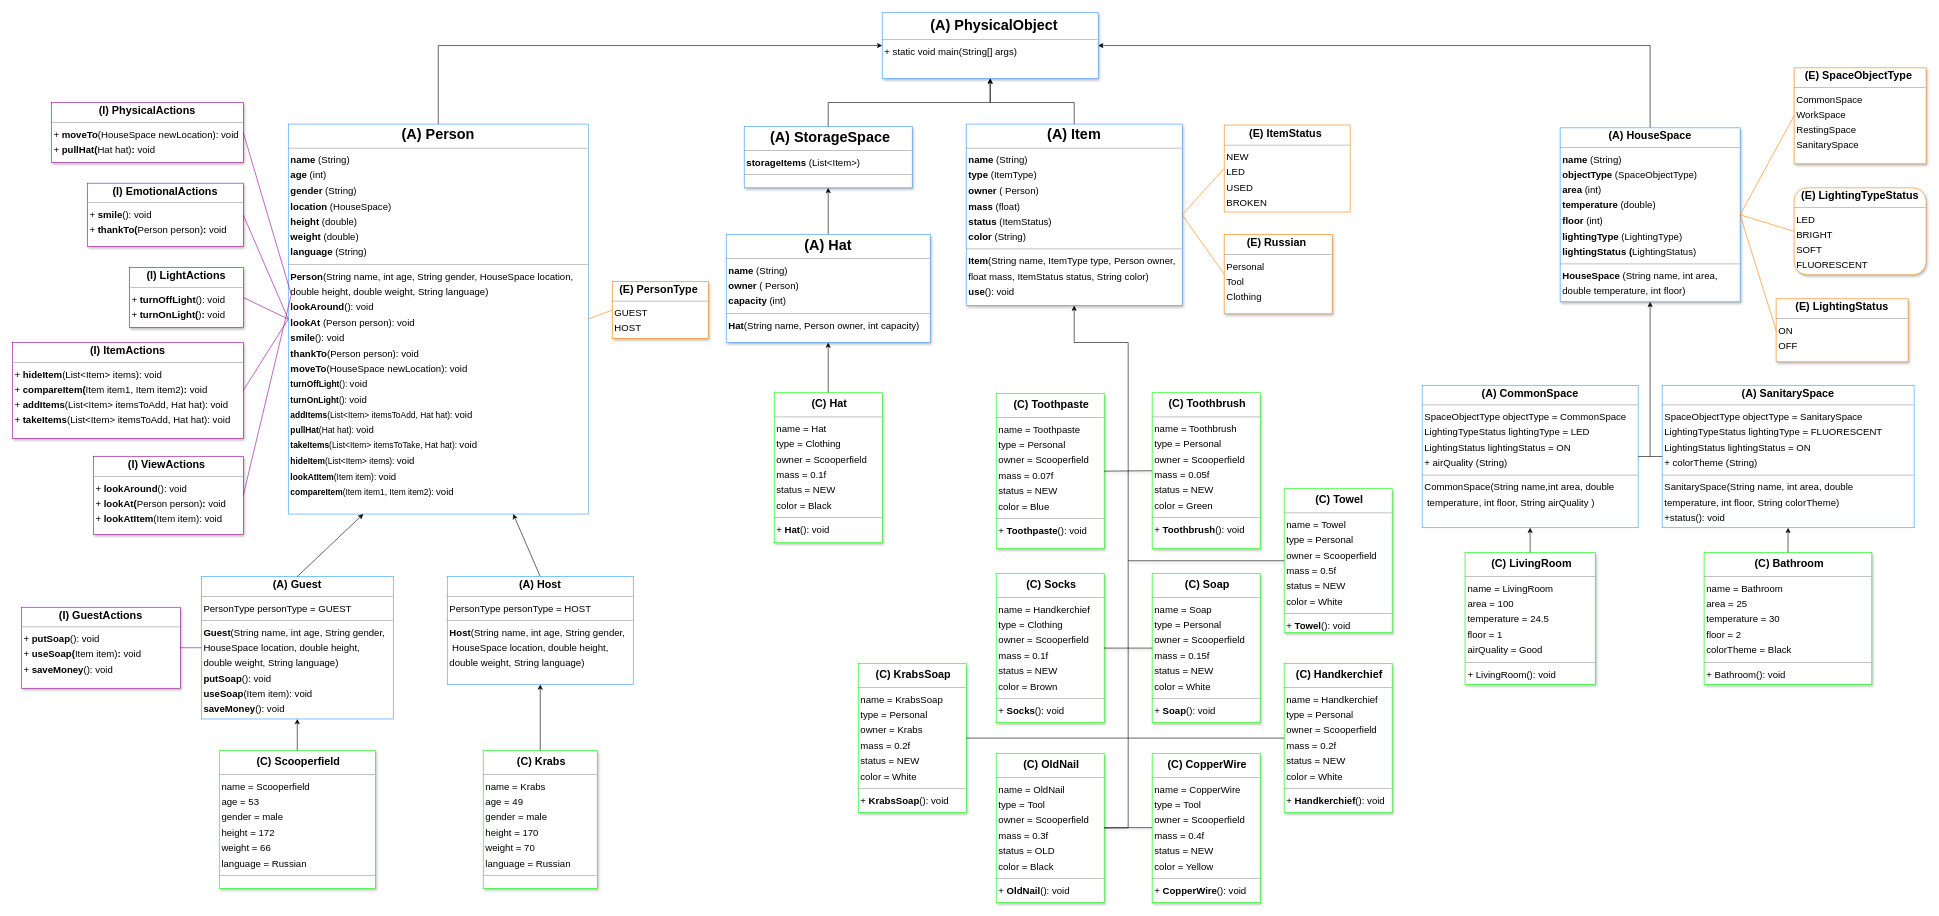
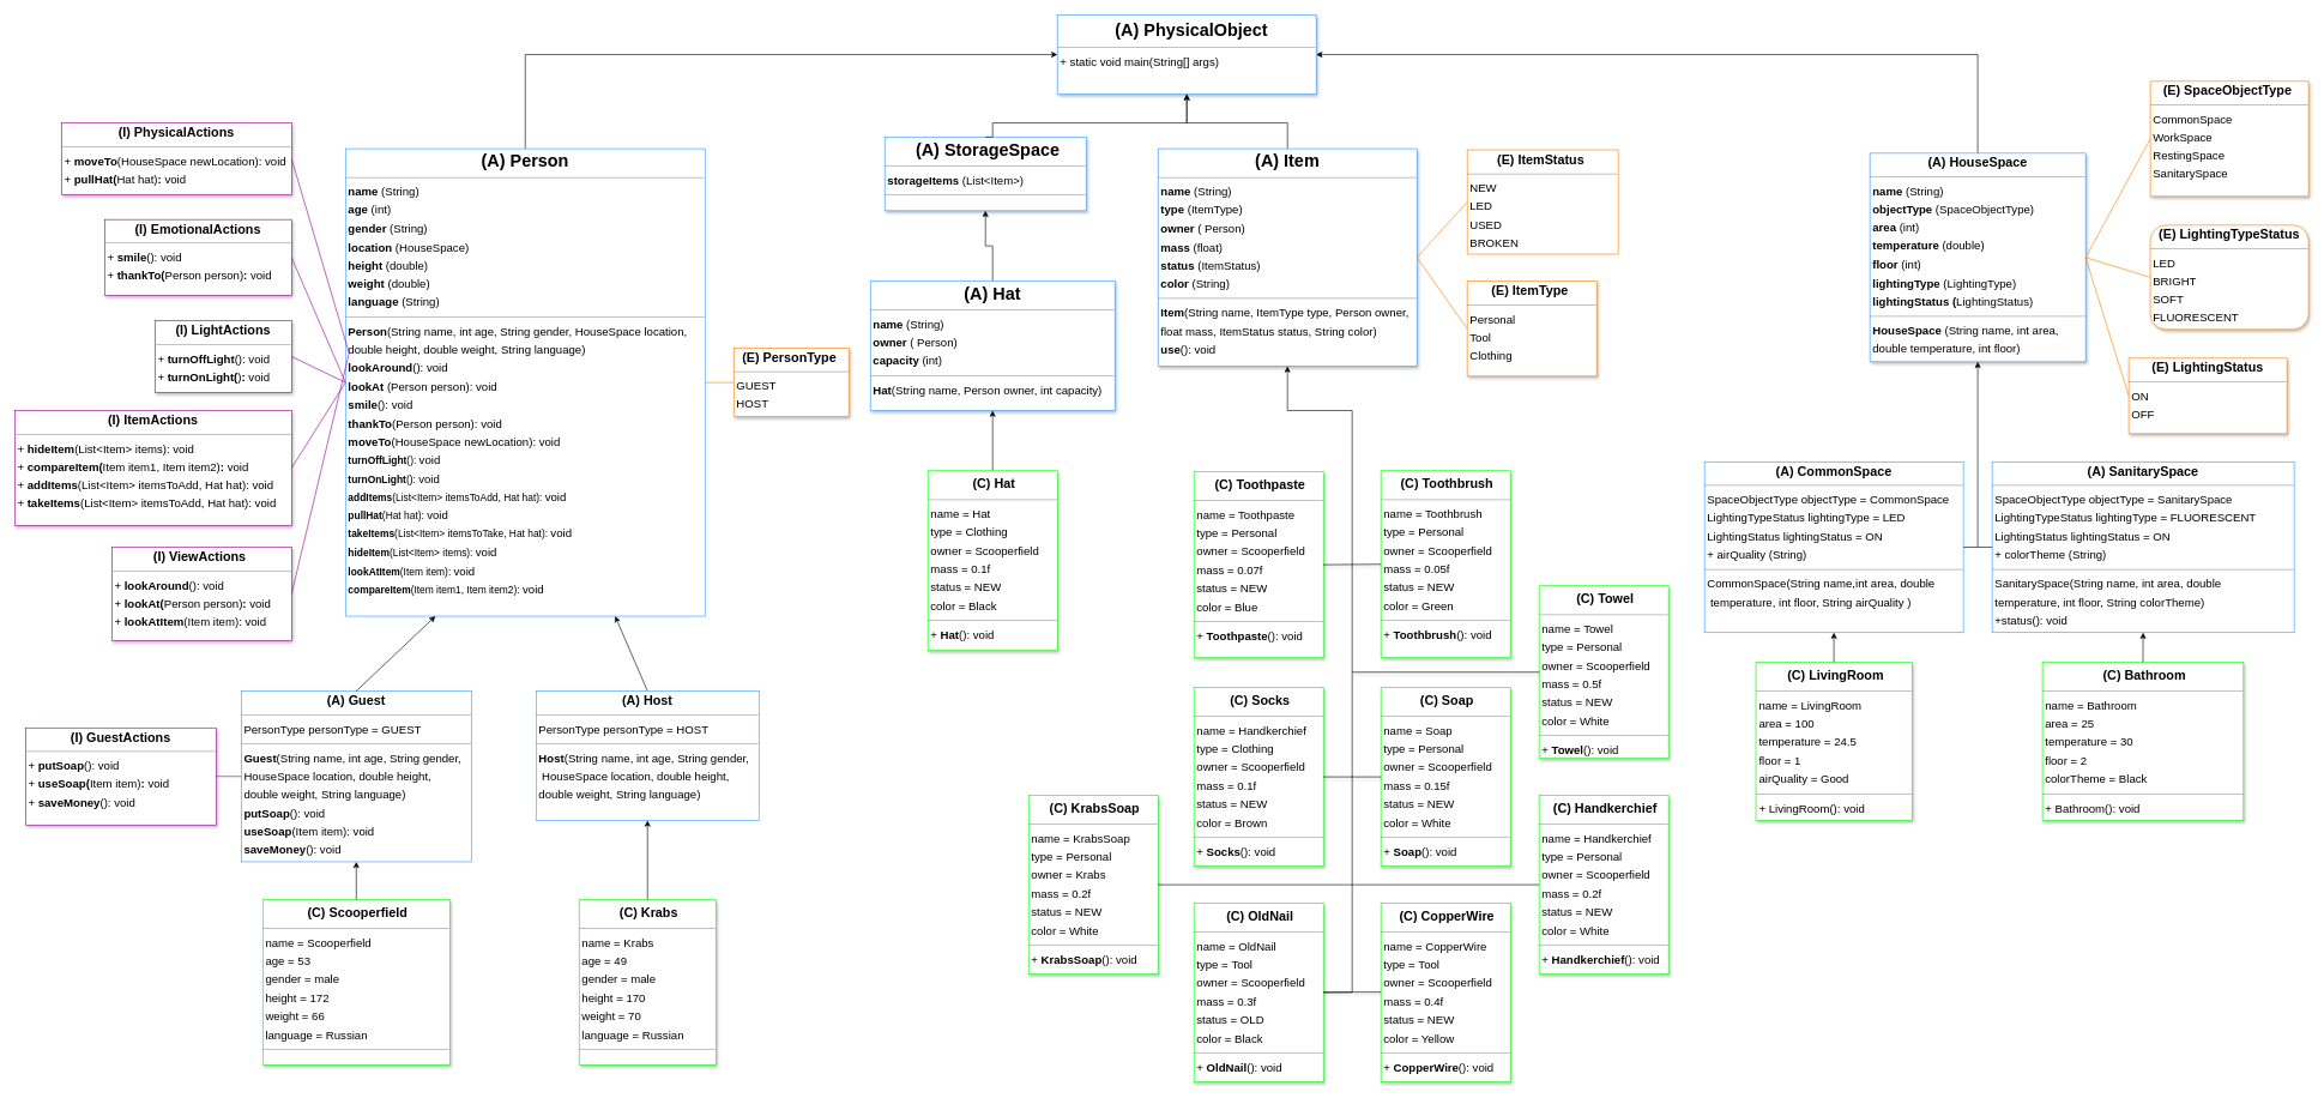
- <mxCell id="66" value="&lt;p style=&quot;margin:0px;margin-top:4px;text-align:center;&quot;&gt;&lt;font style=&quot;font-size: 24px;&quot;&gt;&lt;b style=&quot;&quot;&gt;&amp;nbsp;&lt;/b&gt;&lt;b style=&quot;background-color: initial;&quot;&gt;(A)&amp;nbsp;&lt;/b&gt;&lt;/font&gt;&lt;span style=&quot;background-color: initial; text-align: left; font-size: 24px;&quot;&gt;&lt;b&gt;StorageSpace&lt;/b&gt;&lt;/span&gt;&lt;/p&gt;&lt;hr size=&quot;1&quot;&gt;&lt;p style=&quot;margin:0 0 0 4px;line-height:1.6;&quot;&gt;&lt;/p&gt;&lt;p style=&quot;margin:0 0 0 4px;line-height:1.6;&quot;&gt;&lt;span style=&quot;background-color: initial;&quot;&gt;&lt;font size=&quot;3&quot;&gt;&lt;b&gt;storageItems&lt;/b&gt;&lt;/font&gt;&lt;/span&gt;&lt;font size=&quot;3&quot;&gt;&amp;nbsp;(List&amp;lt;Item&amp;gt;)&lt;/font&gt;&lt;/p&gt;&lt;hr size=&quot;1&quot;&gt;&lt;p style=&quot;margin:0 0 0 4px;line-height:1.6;&quot;&gt;&lt;br&gt;&lt;/p&gt;&lt;p style=&quot;margin:0 0 0 4px;line-height:1.6;&quot;&gt;&lt;br&gt;&lt;/p&gt;&lt;p style=&quot;margin:0 0 0 4px;line-height:1.6;&quot;&gt;&lt;br&gt;&lt;/p&gt;" style="verticalAlign=top;align=left;overflow=fill;fontSize=14;fontFamily=Helvetica;html=1;rounded=0;shadow=1;comic=0;labelBackgroundColor=none;strokeWidth=1;strokeColor=#3399FF;" parent="1" vertex="1"><mxGeometry x="1240" y="209.69" width="280" height="102.5" as="geometry" /></mxCell>
+ <mxCell id="66" value="&lt;p style=&quot;margin:0px;margin-top:4px;text-align:center;&quot;&gt;&lt;font style=&quot;font-size: 24px;&quot;&gt;&lt;b style=&quot;&quot;&gt;&amp;nbsp;&lt;/b&gt;&lt;b style=&quot;background-color: initial;&quot;&gt;(A)&amp;nbsp;&lt;/b&gt;&lt;/font&gt;&lt;span style=&quot;background-color: initial; text-align: left; font-size: 24px;&quot;&gt;&lt;b&gt;StorageSpace&lt;/b&gt;&lt;/span&gt;&lt;/p&gt;&lt;hr size=&quot;1&quot;&gt;&lt;p style=&quot;margin:0 0 0 4px;line-height:1.6;&quot;&gt;&lt;/p&gt;&lt;p style=&quot;margin:0 0 0 4px;line-height:1.6;&quot;&gt;&lt;span style=&quot;background-color: initial;&quot;&gt;&lt;font size=&quot;3&quot;&gt;&lt;b&gt;storageItems&lt;/b&gt;&lt;/font&gt;&lt;/span&gt;&lt;font size=&quot;3&quot;&gt;&amp;nbsp;(List&amp;lt;Item&amp;gt;)&lt;/font&gt;&lt;/p&gt;&lt;hr size=&quot;1&quot;&gt;&lt;p style=&quot;margin:0 0 0 4px;line-height:1.6;&quot;&gt;&lt;br&gt;&lt;/p&gt;&lt;p style=&quot;margin:0 0 0 4px;line-height:1.6;&quot;&gt;&lt;br&gt;&lt;/p&gt;&lt;p style=&quot;margin:0 0 0 4px;line-height:1.6;&quot;&gt;&lt;br&gt;&lt;/p&gt;" style="verticalAlign=top;align=left;overflow=fill;fontSize=14;fontFamily=Helvetica;html=1;rounded=0;shadow=1;comic=0;labelBackgroundColor=none;strokeWidth=1;strokeColor=#3399FF;" parent="1" vertex="1"><mxGeometry x="1230" y="189.69" width="280" height="102.5" as="geometry" /></mxCell>
- <mxCell id="26" value="&lt;p style=&quot;margin:0px;margin-top:4px;text-align:center;&quot;&gt;&lt;font style=&quot;font-size: 18px;&quot;&gt;&lt;b style=&quot;background-color: initial;&quot;&gt;(E)&amp;nbsp;&lt;/b&gt;&lt;b style=&quot;&quot;&gt;Russian&amp;nbsp;&lt;/b&gt;&lt;/font&gt;&lt;/p&gt;&lt;hr size=&quot;1&quot;&gt;&lt;p style=&quot;margin:0 0 0 4px;line-height:1.6;&quot;&gt;&lt;font size=&quot;3&quot;&gt;Personal&lt;/font&gt;&lt;/p&gt;&lt;p style=&quot;margin:0 0 0 4px;line-height:1.6;&quot;&gt;&lt;font size=&quot;3&quot;&gt;Tool&lt;/font&gt;&lt;/p&gt;&lt;p style=&quot;margin:0 0 0 4px;line-height:1.6;&quot;&gt;&lt;font size=&quot;3&quot;&gt;Clothing&lt;/font&gt;&lt;/p&gt;&lt;p style=&quot;margin:0 0 0 4px;line-height:1.6;&quot;&gt;&lt;br&gt;&lt;/p&gt;&lt;p style=&quot;margin:0 0 0 4px;line-height:1.6;&quot;&gt;&lt;font size=&quot;3&quot;&gt;&lt;br&gt;&lt;/font&gt;&lt;/p&gt;&lt;p style=&quot;margin:0 0 0 4px;line-height:1.6;&quot;&gt;&lt;br&gt;&lt;/p&gt;" style="verticalAlign=top;align=left;overflow=fill;fontSize=14;fontFamily=Helvetica;html=1;rounded=0;shadow=1;comic=0;labelBackgroundColor=none;strokeWidth=1;strokeColor=#FF8000;" parent="1" vertex="1"><mxGeometry x="2040" y="390" width="180" height="132.18" as="geometry" /></mxCell>
+ <mxCell id="26" value="&lt;p style=&quot;margin:0px;margin-top:4px;text-align:center;&quot;&gt;&lt;font style=&quot;font-size: 18px;&quot;&gt;&lt;b style=&quot;background-color: initial;&quot;&gt;(E)&amp;nbsp;&lt;/b&gt;&lt;b style=&quot;&quot;&gt;ItemType&amp;nbsp;&lt;/b&gt;&lt;/font&gt;&lt;/p&gt;&lt;hr size=&quot;1&quot;&gt;&lt;p style=&quot;margin:0 0 0 4px;line-height:1.6;&quot;&gt;&lt;font size=&quot;3&quot;&gt;Personal&lt;/font&gt;&lt;/p&gt;&lt;p style=&quot;margin:0 0 0 4px;line-height:1.6;&quot;&gt;&lt;font size=&quot;3&quot;&gt;Tool&lt;/font&gt;&lt;/p&gt;&lt;p style=&quot;margin:0 0 0 4px;line-height:1.6;&quot;&gt;&lt;font size=&quot;3&quot;&gt;Clothing&lt;/font&gt;&lt;/p&gt;&lt;p style=&quot;margin:0 0 0 4px;line-height:1.6;&quot;&gt;&lt;br&gt;&lt;/p&gt;&lt;p style=&quot;margin:0 0 0 4px;line-height:1.6;&quot;&gt;&lt;font size=&quot;3&quot;&gt;&lt;br&gt;&lt;/font&gt;&lt;/p&gt;&lt;p style=&quot;margin:0 0 0 4px;line-height:1.6;&quot;&gt;&lt;br&gt;&lt;/p&gt;" style="verticalAlign=top;align=left;overflow=fill;fontSize=14;fontFamily=Helvetica;html=1;rounded=0;shadow=1;comic=0;labelBackgroundColor=none;strokeWidth=1;strokeColor=#FF8000;" parent="1" vertex="1"><mxGeometry x="2040" y="390" width="180" height="132.18" as="geometry" /></mxCell>
- <mxCell id="20" value="&lt;p style=&quot;margin:0px;margin-top:4px;text-align:center;&quot;&gt;&lt;font style=&quot;font-size: 18px;&quot;&gt;&lt;b style=&quot;background-color: initial;&quot;&gt;(E)&amp;nbsp;&lt;/b&gt;&lt;b style=&quot;&quot;&gt;PersonType&amp;nbsp;&lt;/b&gt;&lt;/font&gt;&lt;/p&gt;&lt;hr size=&quot;1&quot;&gt;&lt;p style=&quot;margin:0 0 0 4px;line-height:1.6;&quot;&gt;&lt;font size=&quot;3&quot;&gt;GUEST&lt;/font&gt;&lt;/p&gt;&lt;p style=&quot;margin:0 0 0 4px;line-height:1.6;&quot;&gt;&lt;font size=&quot;3&quot;&gt;HOST&lt;/font&gt;&lt;/p&gt;" style="verticalAlign=top;align=left;overflow=fill;fontSize=14;fontFamily=Helvetica;html=1;rounded=0;shadow=1;comic=0;labelBackgroundColor=none;strokeWidth=1;strokeColor=#FF8000;" parent="1" vertex="1"><mxGeometry x="1020" y="468.44" width="160" height="95" as="geometry" /></mxCell>
+ <mxCell id="20" value="&lt;p style=&quot;margin:0px;margin-top:4px;text-align:center;&quot;&gt;&lt;font style=&quot;font-size: 18px;&quot;&gt;&lt;b style=&quot;background-color: initial;&quot;&gt;(E)&amp;nbsp;&lt;/b&gt;&lt;b style=&quot;&quot;&gt;PersonType&amp;nbsp;&lt;/b&gt;&lt;/font&gt;&lt;/p&gt;&lt;hr size=&quot;1&quot;&gt;&lt;p style=&quot;margin:0 0 0 4px;line-height:1.6;&quot;&gt;&lt;font size=&quot;3&quot;&gt;GUEST&lt;/font&gt;&lt;/p&gt;&lt;p style=&quot;margin:0 0 0 4px;line-height:1.6;&quot;&gt;&lt;font size=&quot;3&quot;&gt;HOST&lt;/font&gt;&lt;/p&gt;" style="verticalAlign=top;align=left;overflow=fill;fontSize=14;fontFamily=Helvetica;html=1;rounded=0;shadow=1;comic=0;labelBackgroundColor=none;strokeWidth=1;strokeColor=#FF8000;" parent="1" vertex="1"><mxGeometry x="1020" y="483.44" width="160" height="95" as="geometry" /></mxCell>
